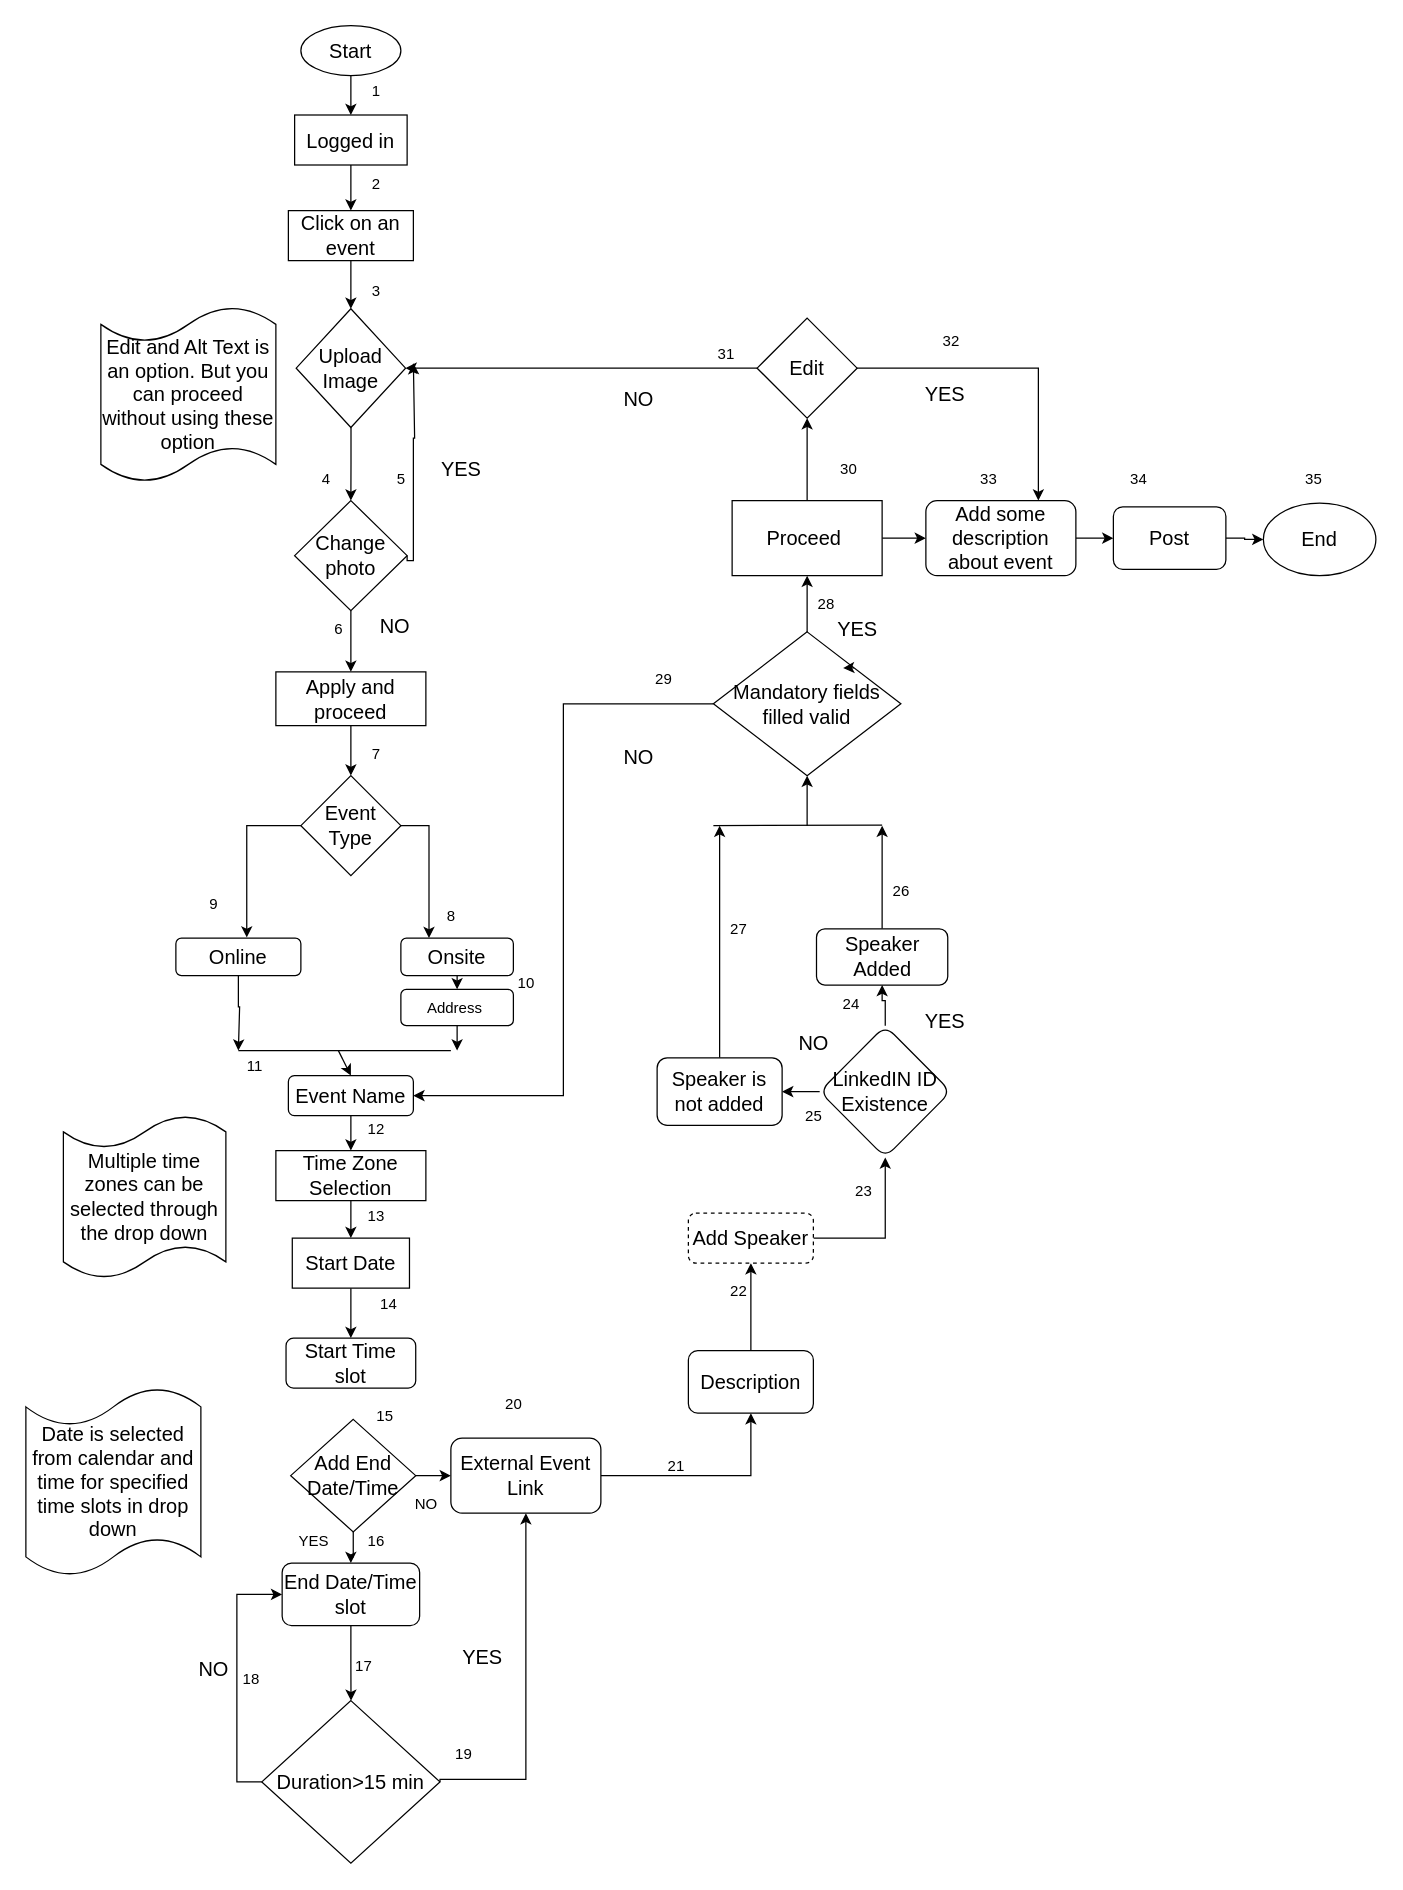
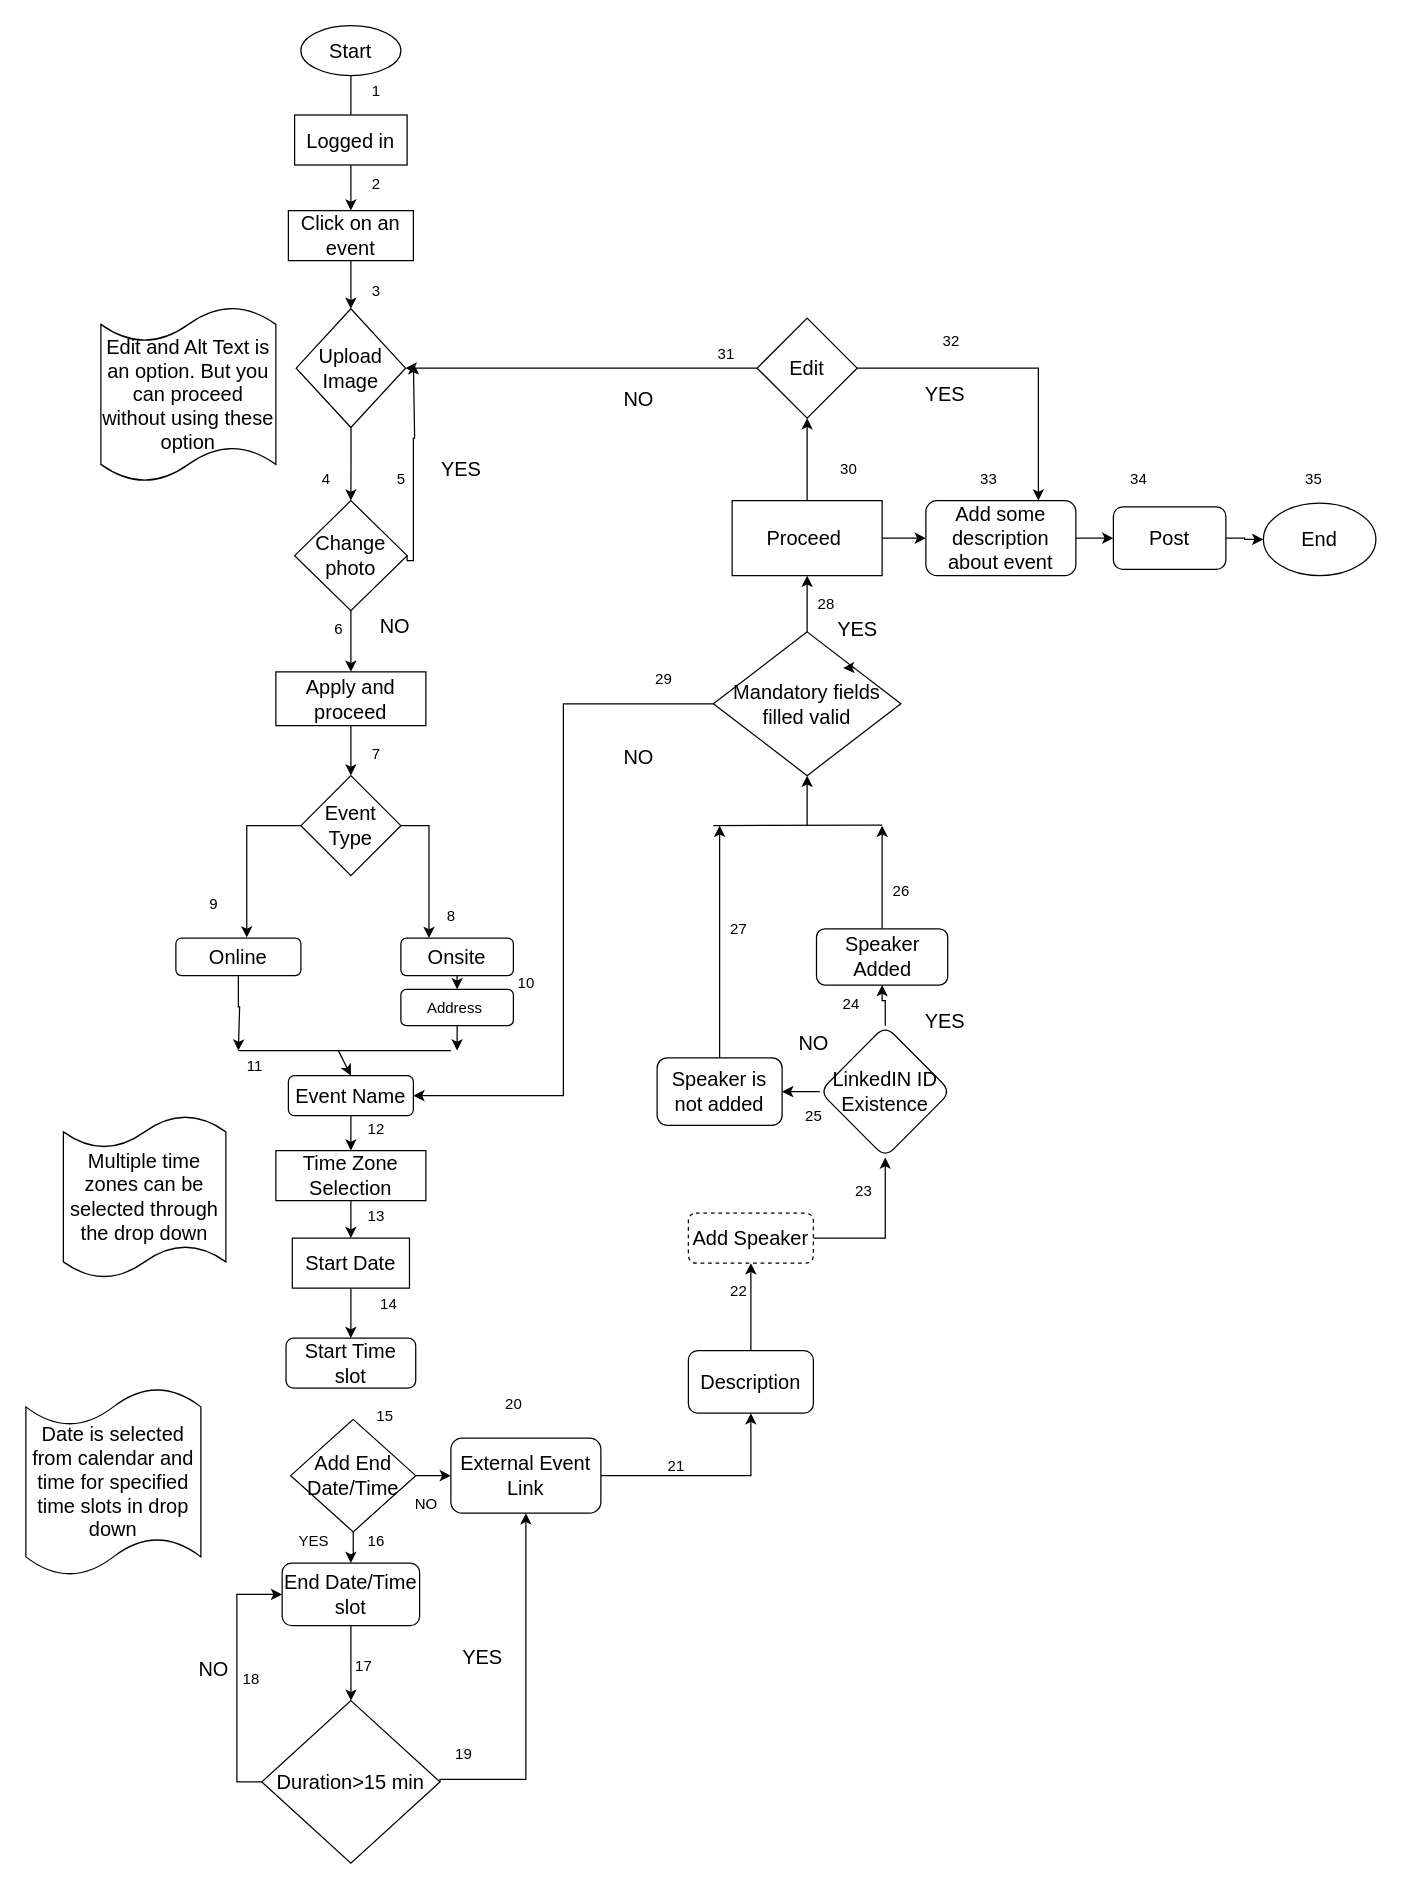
- <mxCell id="2" value="" style="edgeStyle=orthogonalEdgeStyle;rounded=0;orthogonalLoop=1;jettySize=auto;html=1;fontSize=16;" parent="1" source="3" target="5" edge="1"><mxGeometry relative="1" as="geometry" /></mxCell>
+ <mxCell id="2" value="" style="edgeStyle=orthogonalEdgeStyle;rounded=0;orthogonalLoop=1;jettySize=auto;html=1;fontSize=16;endArrow=none;" parent="1" source="3" target="5" edge="1"><mxGeometry relative="1" as="geometry" /></mxCell>
